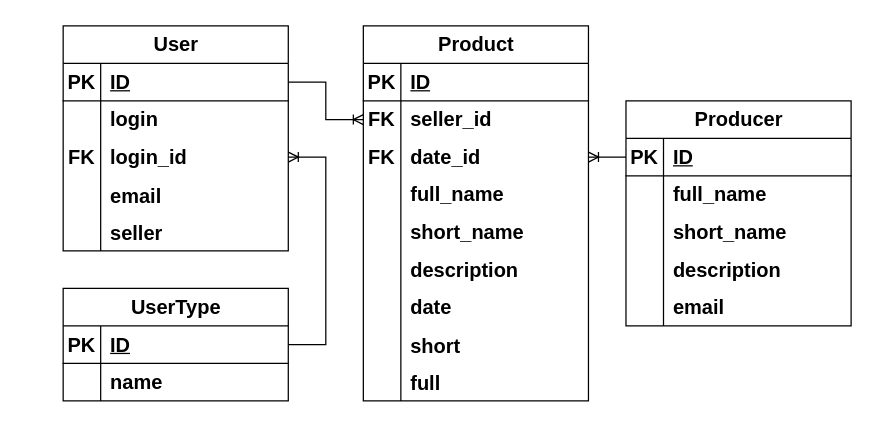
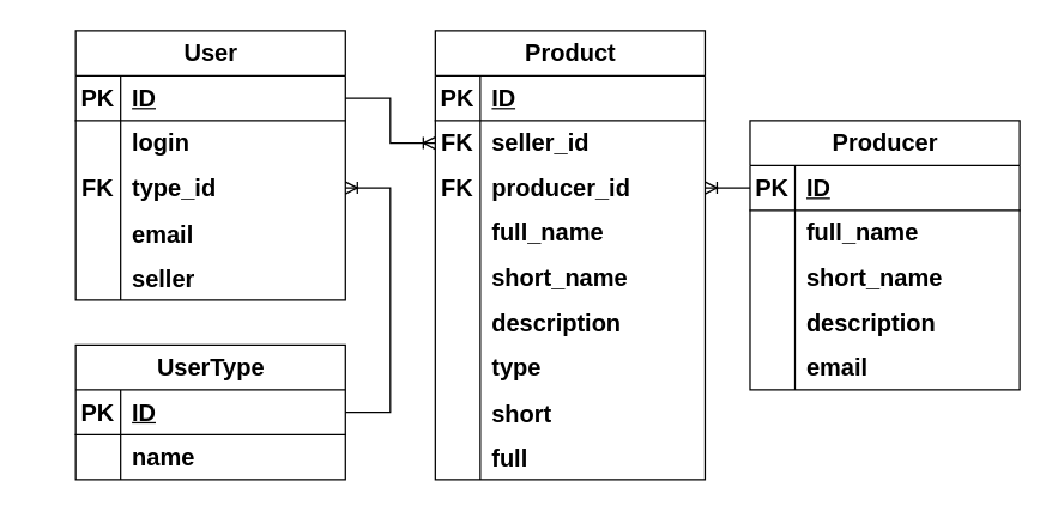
- <mxCell id="63" value="&lt;span style=&quot;text-wrap: nowrap; font-size: 16px;&quot;&gt;login_id&lt;/span&gt;" style="shape=partialRectangle;connectable=0;fillColor=none;top=0;left=0;bottom=0;right=0;align=left;spacingLeft=6;fontStyle=1;overflow=hidden;whiteSpace=wrap;html=1;strokeWidth=1;fontSize=16;" vertex="1" parent="61"><mxGeometry x="30" width="150" height="30" as="geometry"><mxRectangle width="150" height="30" as="alternateBounds" /></mxGeometry></mxCell>
+ <mxCell id="63" value="&lt;span style=&quot;text-wrap: nowrap; font-size: 16px;&quot;&gt;type_id&lt;/span&gt;" style="shape=partialRectangle;connectable=0;fillColor=none;top=0;left=0;bottom=0;right=0;align=left;spacingLeft=6;fontStyle=1;overflow=hidden;whiteSpace=wrap;html=1;strokeWidth=1;fontSize=16;" vertex="1" parent="61"><mxGeometry x="30" width="150" height="30" as="geometry"><mxRectangle width="150" height="30" as="alternateBounds" /></mxGeometry></mxCell>
- <mxCell id="27" value="&lt;span style=&quot;text-wrap: nowrap; font-size: 16px;&quot;&gt;date_id&lt;/span&gt;" style="shape=partialRectangle;connectable=0;fillColor=none;top=0;left=0;bottom=0;right=0;align=left;spacingLeft=6;fontStyle=1;overflow=hidden;whiteSpace=wrap;html=1;strokeWidth=1;fontSize=16;" vertex="1" parent="25"><mxGeometry x="30" width="150" height="30" as="geometry"><mxRectangle width="150" height="30" as="alternateBounds" /></mxGeometry></mxCell>
+ <mxCell id="27" value="&lt;span style=&quot;text-wrap: nowrap; font-size: 16px;&quot;&gt;producer_id&lt;/span&gt;" style="shape=partialRectangle;connectable=0;fillColor=none;top=0;left=0;bottom=0;right=0;align=left;spacingLeft=6;fontStyle=1;overflow=hidden;whiteSpace=wrap;html=1;strokeWidth=1;fontSize=16;" vertex="1" parent="25"><mxGeometry x="30" width="150" height="30" as="geometry"><mxRectangle width="150" height="30" as="alternateBounds" /></mxGeometry></mxCell>
- <mxCell id="39" value="date" style="shape=partialRectangle;connectable=0;fillColor=none;top=0;left=0;bottom=0;right=0;align=left;spacingLeft=6;overflow=hidden;whiteSpace=wrap;html=1;strokeWidth=1;fontStyle=1;fontSize=16;" vertex="1" parent="37"><mxGeometry x="30" width="150" height="30" as="geometry"><mxRectangle width="150" height="30" as="alternateBounds" /></mxGeometry></mxCell>
+ <mxCell id="39" value="type" style="shape=partialRectangle;connectable=0;fillColor=none;top=0;left=0;bottom=0;right=0;align=left;spacingLeft=6;overflow=hidden;whiteSpace=wrap;html=1;strokeWidth=1;fontStyle=1;fontSize=16;" vertex="1" parent="37"><mxGeometry x="30" width="150" height="30" as="geometry"><mxRectangle width="150" height="30" as="alternateBounds" /></mxGeometry></mxCell>
